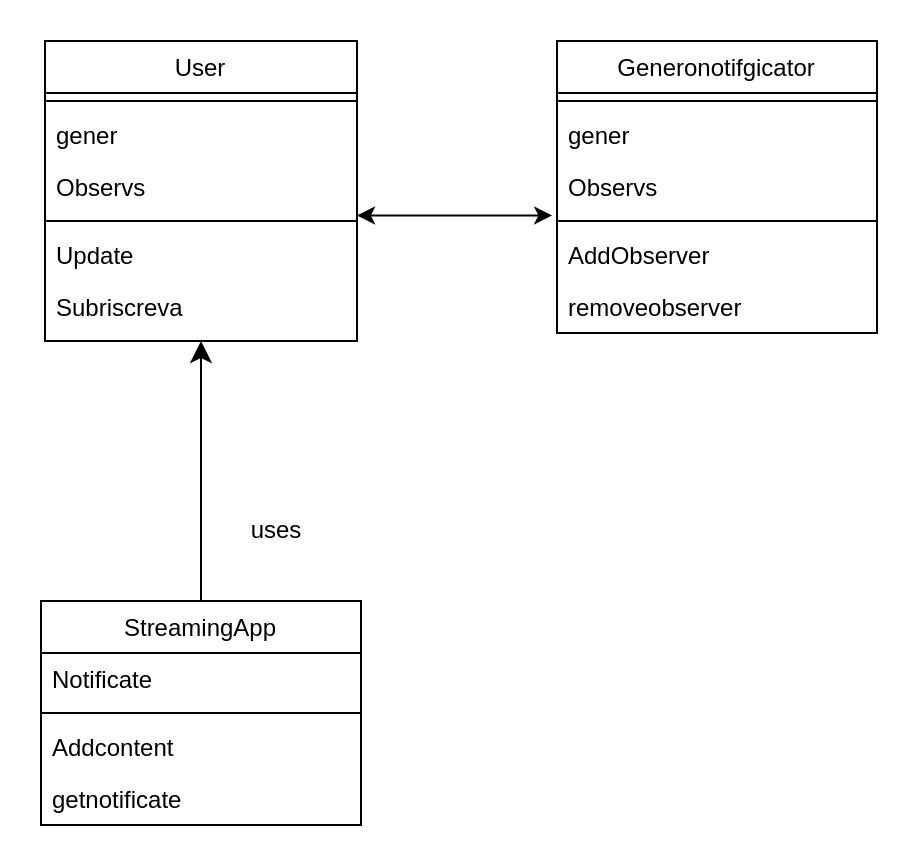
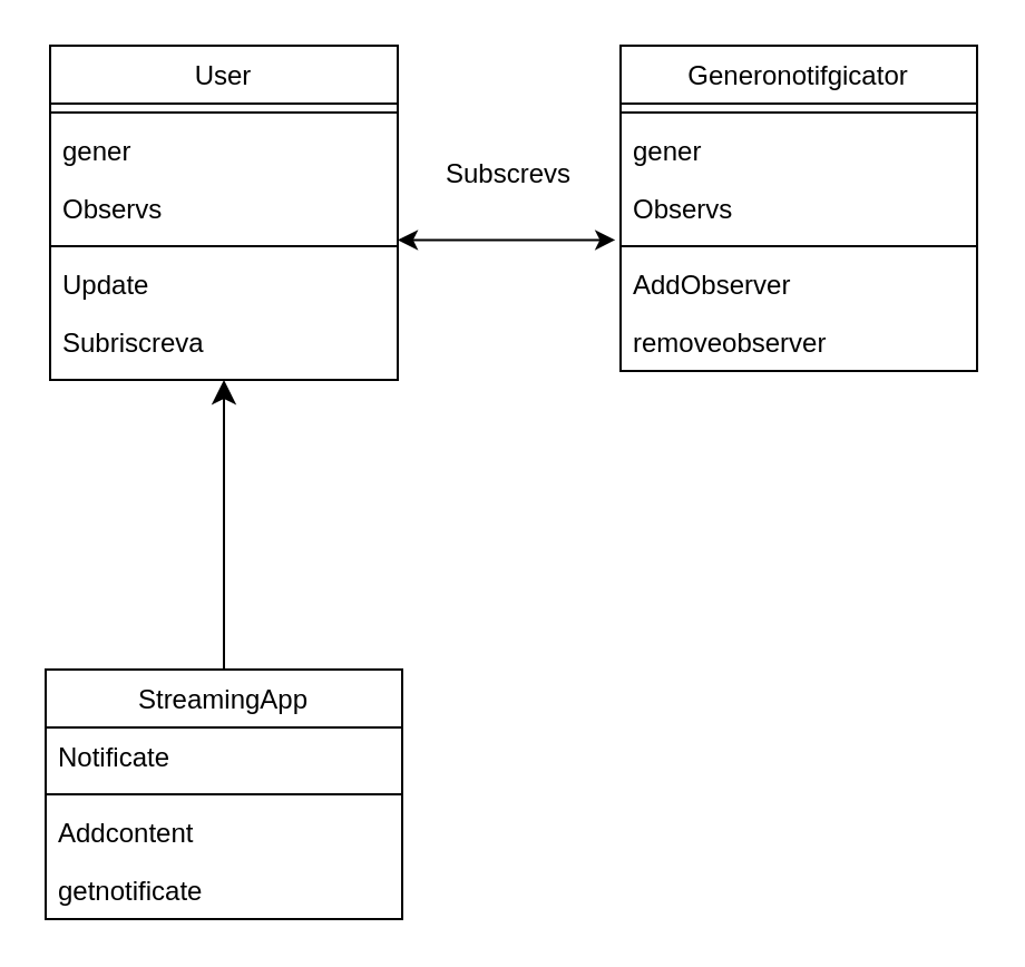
+ <mxCell id="24" value="Subscrevs&lt;div&gt;&lt;br&gt;&lt;/div&gt;" style="text;html=1;align=center;verticalAlign=middle;whiteSpace=wrap;rounded=0;" vertex="1" parent="1"><mxGeometry x="198" y="70" width="60" height="30" as="geometry" /></mxCell>
- <mxCell id="22" value="uses" style="text;html=1;align=center;verticalAlign=middle;whiteSpace=wrap;rounded=0;" vertex="1" parent="1"><mxGeometry x="108" y="250" width="60" height="30" as="geometry" /></mxCell>
